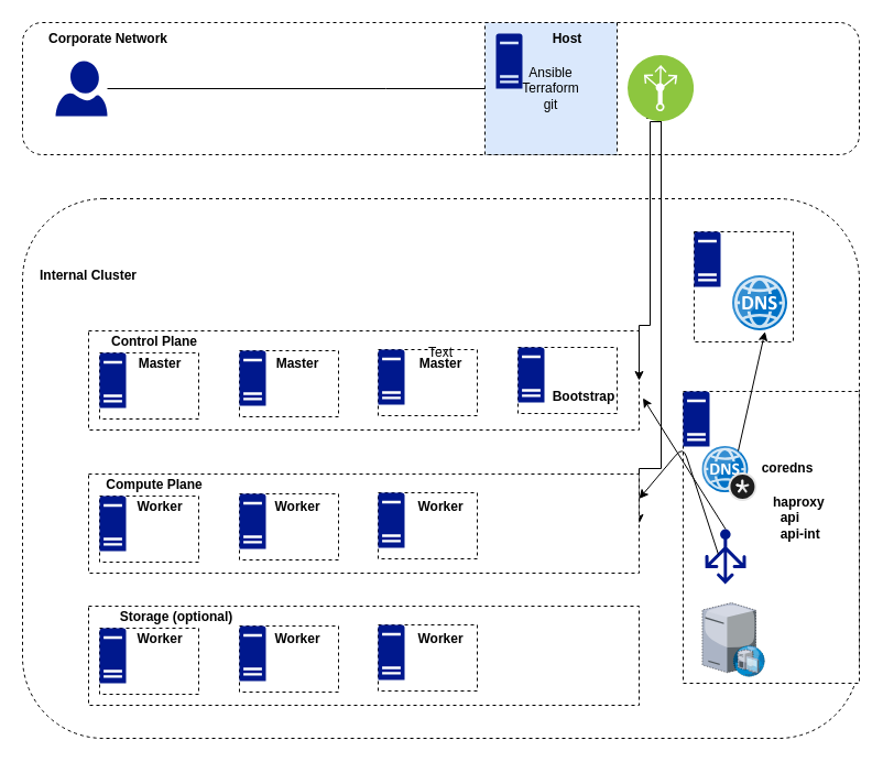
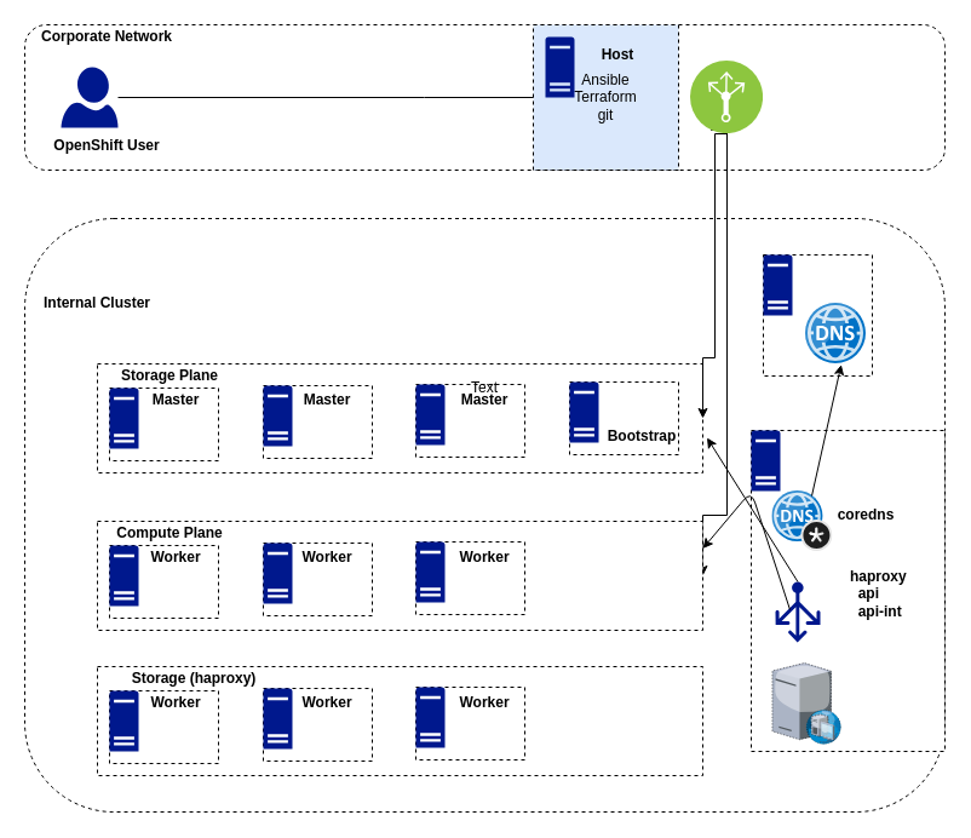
- <mxCell id="13" value="Corporate Network" style="text;html=1;strokeColor=none;fillColor=none;align=center;verticalAlign=middle;whiteSpace=wrap;rounded=0;dashed=1;fontStyle=1" parent="1" vertex="1"><mxGeometry x="30" y="25" width="136" height="20" as="geometry" /></mxCell>
+ <mxCell id="13" value="Corporate Network" style="text;html=1;strokeColor=none;fillColor=none;align=center;verticalAlign=middle;whiteSpace=wrap;rounded=0;dashed=1;fontStyle=1" parent="1" vertex="1"><mxGeometry x="20" y="20" width="136" height="20" as="geometry" /></mxCell>
- <mxCell id="63" value="&lt;b&gt;Host&lt;/b&gt;" style="text;html=1;strokeColor=none;fillColor=none;align=center;verticalAlign=middle;whiteSpace=wrap;rounded=0;dashed=1;" parent="1" vertex="1"><mxGeometry x="495" y="25" width="40" height="20" as="geometry" /></mxCell>
+ <mxCell id="63" value="&lt;b&gt;Host&lt;/b&gt;" style="text;html=1;strokeColor=none;fillColor=none;align=center;verticalAlign=middle;whiteSpace=wrap;rounded=0;dashed=1;" parent="1" vertex="1"><mxGeometry x="490" y="35" width="40" height="20" as="geometry" /></mxCell>
+ <mxCell id="14" value="OpenShift User" style="text;html=1;strokeColor=none;fillColor=none;align=center;verticalAlign=middle;whiteSpace=wrap;rounded=0;dashed=1;fontStyle=1" parent="1" vertex="1"><mxGeometry x="38" y="110" width="100" height="20" as="geometry" /></mxCell>
- <mxCell id="6" value="Control Plane" style="text;html=1;strokeColor=none;fillColor=none;align=center;verticalAlign=middle;whiteSpace=wrap;rounded=0;dashed=1;fontStyle=1" parent="1" vertex="1"><mxGeometry x="90" y="300" width="100" height="20" as="geometry" /></mxCell>
+ <mxCell id="6" value="Storage Plane" style="text;html=1;strokeColor=none;fillColor=none;align=center;verticalAlign=middle;whiteSpace=wrap;rounded=0;dashed=1;fontStyle=1" parent="1" vertex="1"><mxGeometry x="90" y="300" width="100" height="20" as="geometry" /></mxCell>
- <mxCell id="55" value="&lt;b&gt;haproxy&lt;br&gt;&amp;nbsp; api&lt;br&gt;&amp;nbsp; api-int&lt;/b&gt;" style="text;html=1;strokeColor=none;fillColor=none;align=left;verticalAlign=middle;whiteSpace=wrap;rounded=0;dashed=1;" parent="1" vertex="1"><mxGeometry x="700" y="460" width="55" height="20" as="geometry" /></mxCell>
+ <mxCell id="55" value="&lt;b&gt;haproxy&lt;br&gt;&amp;nbsp; api&lt;br&gt;&amp;nbsp; api-int&lt;/b&gt;" style="text;html=1;strokeColor=none;fillColor=none;align=left;verticalAlign=middle;whiteSpace=wrap;rounded=0;dashed=1;" parent="1" vertex="1"><mxGeometry x="700" y="480" width="55" height="20" as="geometry" /></mxCell>
- <mxCell id="39" value="Storage (optional)" style="text;html=1;strokeColor=none;fillColor=none;align=center;verticalAlign=middle;whiteSpace=wrap;rounded=0;dashed=1;fontStyle=1" parent="1" vertex="1"><mxGeometry x="90" y="550" width="140" height="20" as="geometry" /></mxCell>
+ <mxCell id="39" value="Storage (haproxy)" style="text;html=1;strokeColor=none;fillColor=none;align=center;verticalAlign=middle;whiteSpace=wrap;rounded=0;dashed=1;fontStyle=1" parent="1" vertex="1"><mxGeometry x="90" y="550" width="140" height="20" as="geometry" /></mxCell>
